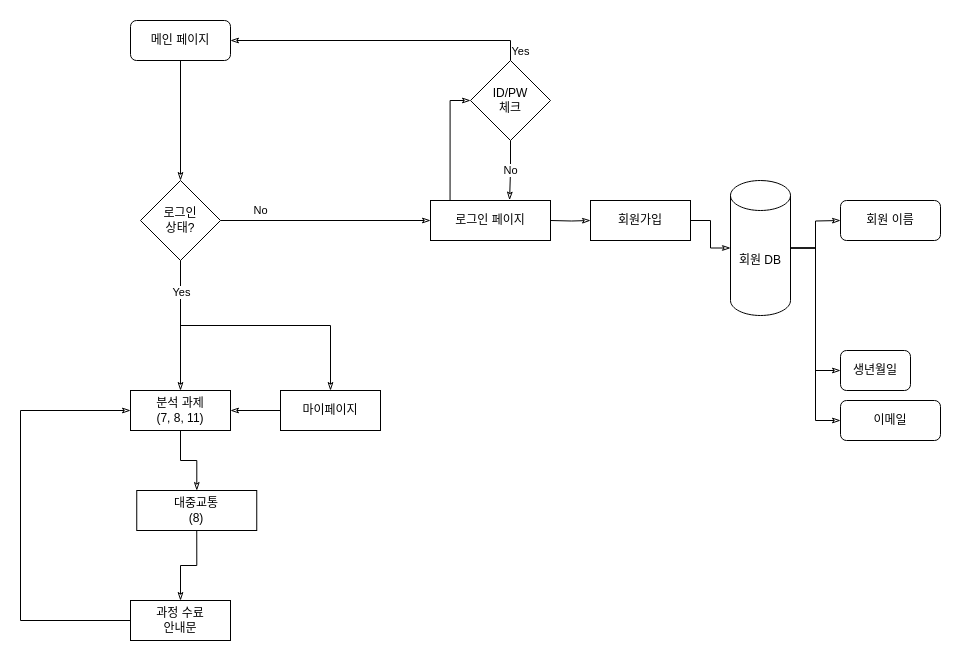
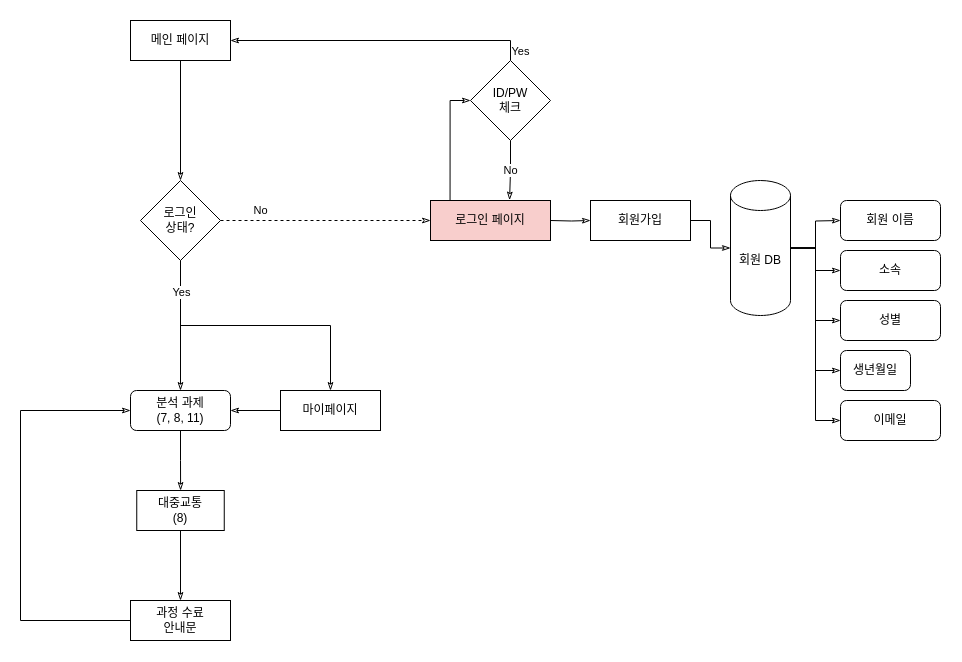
- <mxCell id="10" value="메인 페이지" style="whiteSpace=wrap;html=1;rounded=1;" parent="1" vertex="1"><mxGeometry x="130" y="20" width="100" height="40" as="geometry" /></mxCell>
+ <mxCell id="10" value="메인 페이지" style="rounded=0;whiteSpace=wrap;html=1;" parent="1" vertex="1"><mxGeometry x="130" y="20" width="100" height="40" as="geometry" /></mxCell>
- <mxCell id="16" value="No" style="edgeStyle=orthogonalEdgeStyle;rounded=0;orthogonalLoop=1;jettySize=auto;html=1;exitX=1;exitY=0.5;exitDx=0;exitDy=0;entryX=0;entryY=0.5;entryDx=0;entryDy=0;endArrow=classicThin;endFill=0;" parent="1" source="20" target="13" edge="1"><mxGeometry x="-0.619" y="10" relative="1" as="geometry"><mxPoint as="offset" /></mxGeometry></mxCell>
+ <mxCell id="16" value="No" style="edgeStyle=orthogonalEdgeStyle;rounded=0;orthogonalLoop=1;jettySize=auto;html=1;exitX=1;exitY=0.5;exitDx=0;exitDy=0;entryX=0;entryY=0.5;entryDx=0;entryDy=0;endArrow=classicThin;endFill=0;dashed=1;" parent="1" source="20" target="13" edge="1"><mxGeometry x="-0.619" y="10" relative="1" as="geometry"><mxPoint as="offset" /></mxGeometry></mxCell>
- <mxCell id="13" value="로그인 페이지" style="rounded=0;whiteSpace=wrap;html=1;" parent="1" vertex="1"><mxGeometry x="430" y="200" width="120" height="40" as="geometry" /></mxCell>
+ <mxCell id="13" value="로그인 페이지" style="rounded=0;whiteSpace=wrap;html=1;fillColor=#f8cecc;" parent="1" vertex="1"><mxGeometry x="430" y="200" width="120" height="40" as="geometry" /></mxCell>
+ <mxCell id="4" style="edgeStyle=orthogonalEdgeStyle;rounded=0;orthogonalLoop=1;jettySize=auto;html=1;exitX=1;exitY=0.5;exitDx=0;exitDy=0;exitPerimeter=0;entryX=0;entryY=0.5;entryDx=0;entryDy=0;endArrow=classicThin;endFill=0;" parent="1" source="8" target="32" edge="1"><mxGeometry relative="1" as="geometry" /></mxCell>
+ <mxCell id="32" value="소속" style="rounded=1;whiteSpace=wrap;html=1;" parent="1" vertex="1"><mxGeometry x="840" y="250" width="100" height="40" as="geometry" /></mxCell>
+ <mxCell id="5" style="edgeStyle=orthogonalEdgeStyle;rounded=0;orthogonalLoop=1;jettySize=auto;html=1;exitX=1;exitY=0.5;exitDx=0;exitDy=0;exitPerimeter=0;entryX=0;entryY=0.5;entryDx=0;entryDy=0;endArrow=classicThin;endFill=0;" parent="1" source="8" target="33" edge="1"><mxGeometry relative="1" as="geometry" /></mxCell>
+ <mxCell id="33" value="성별" style="rounded=1;whiteSpace=wrap;html=1;" parent="1" vertex="1"><mxGeometry x="840" y="300" width="100" height="40" as="geometry" /></mxCell>
- <mxCell id="22" value="분석 과제&lt;br&gt;(7, 8, 11)" style="rounded=0;whiteSpace=wrap;html=1;" parent="1" vertex="1"><mxGeometry x="130" y="390" width="100" height="40" as="geometry" /></mxCell>
+ <mxCell id="22" value="분석 과제&lt;br&gt;(7, 8, 11)" style="whiteSpace=wrap;html=1;rounded=1;" parent="1" vertex="1"><mxGeometry x="130" y="390" width="100" height="40" as="geometry" /></mxCell>
- <mxCell id="37" value="대중교통&lt;br&gt;(8)" style="rounded=0;whiteSpace=wrap;html=1;" parent="1" vertex="1"><mxGeometry x="136.25" y="490" width="120" height="40" as="geometry" /></mxCell>
+ <mxCell id="37" value="대중교통&lt;br&gt;(8)" style="rounded=0;whiteSpace=wrap;html=1;" parent="1" vertex="1"><mxGeometry x="136.25" y="490" width="87.5" height="40" as="geometry" /></mxCell>
